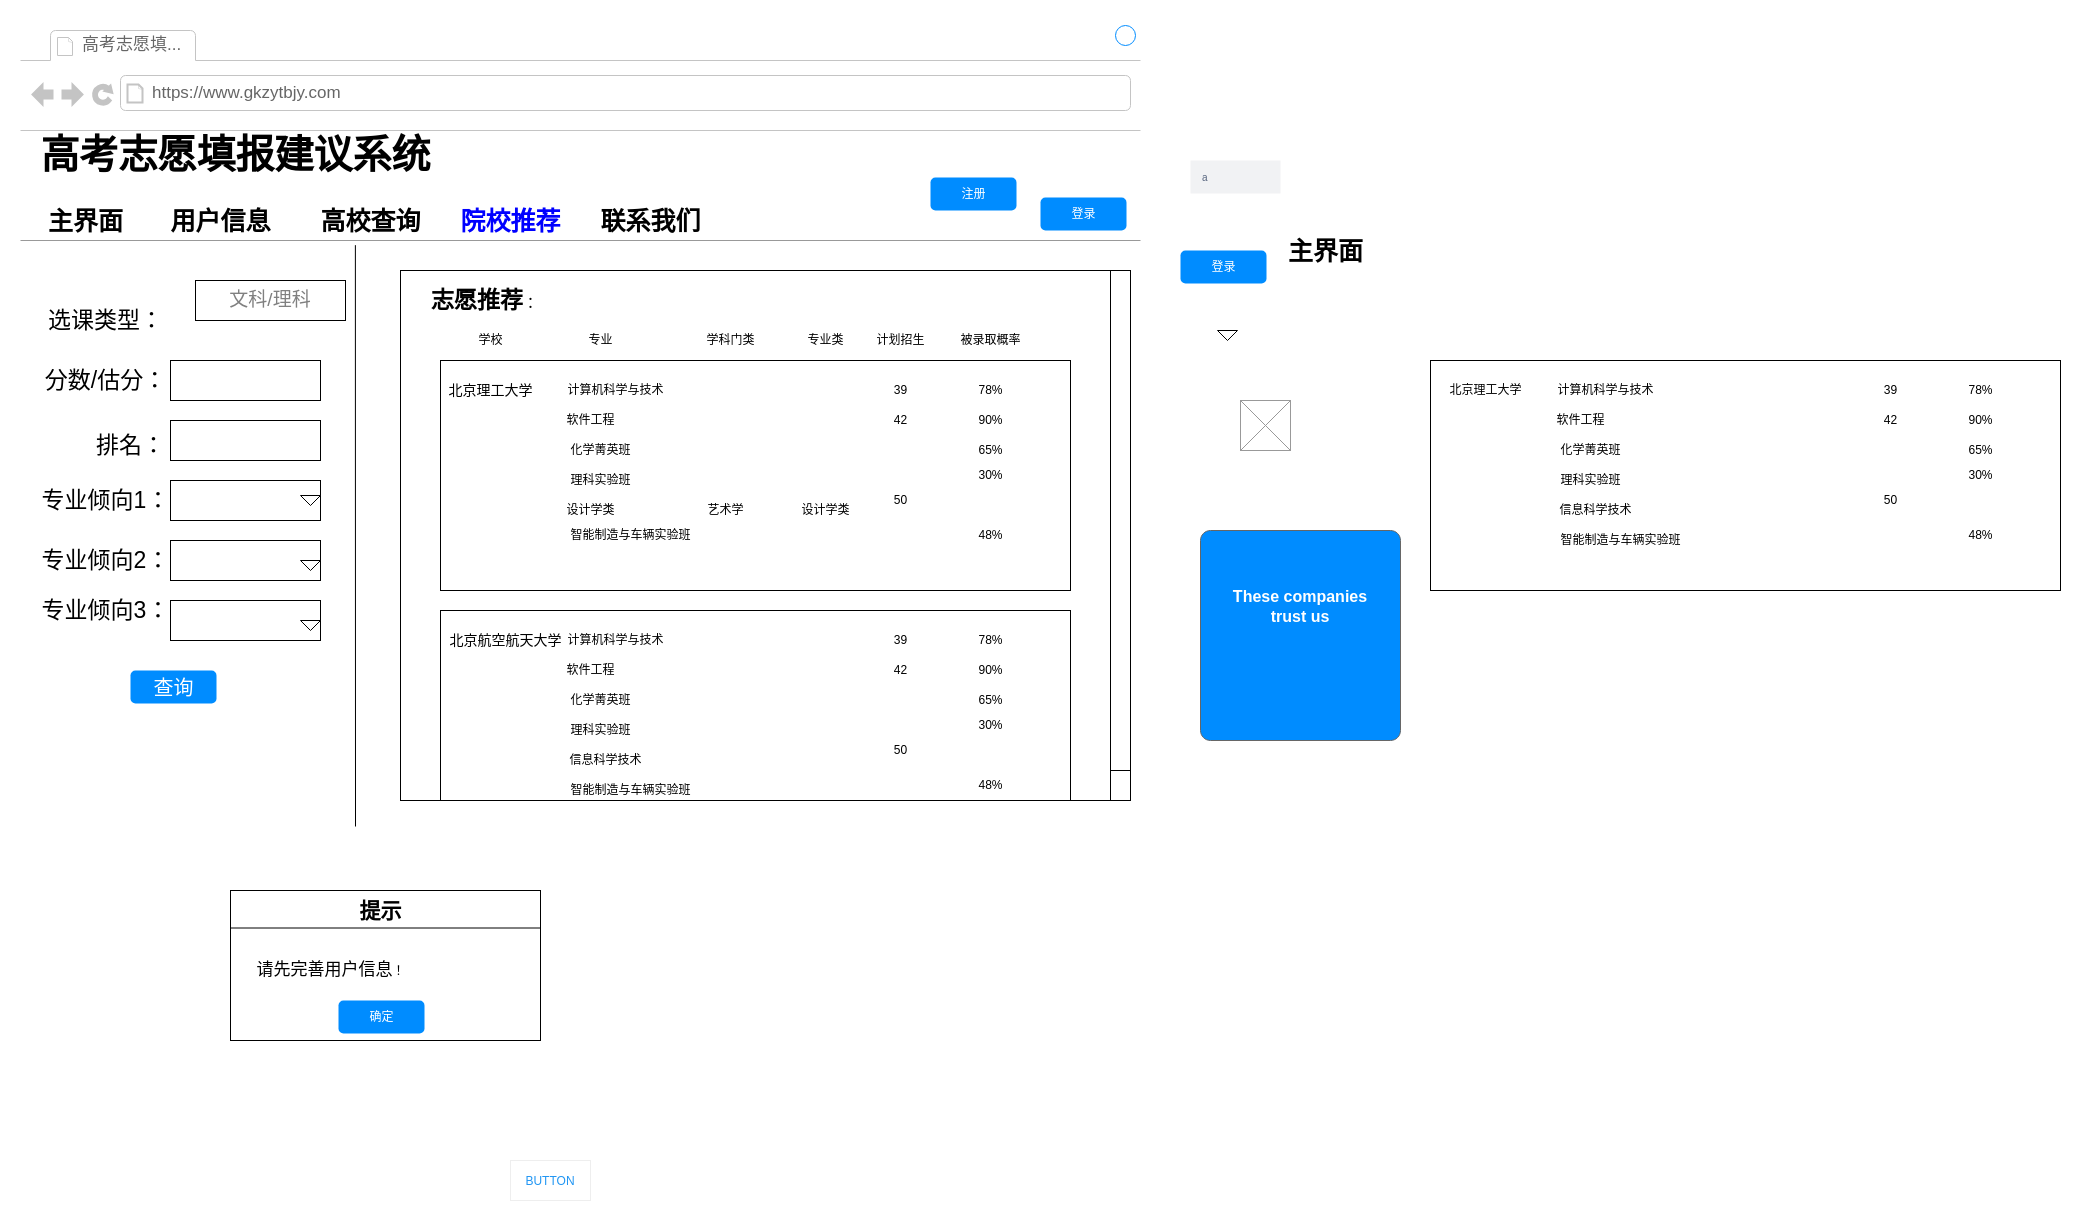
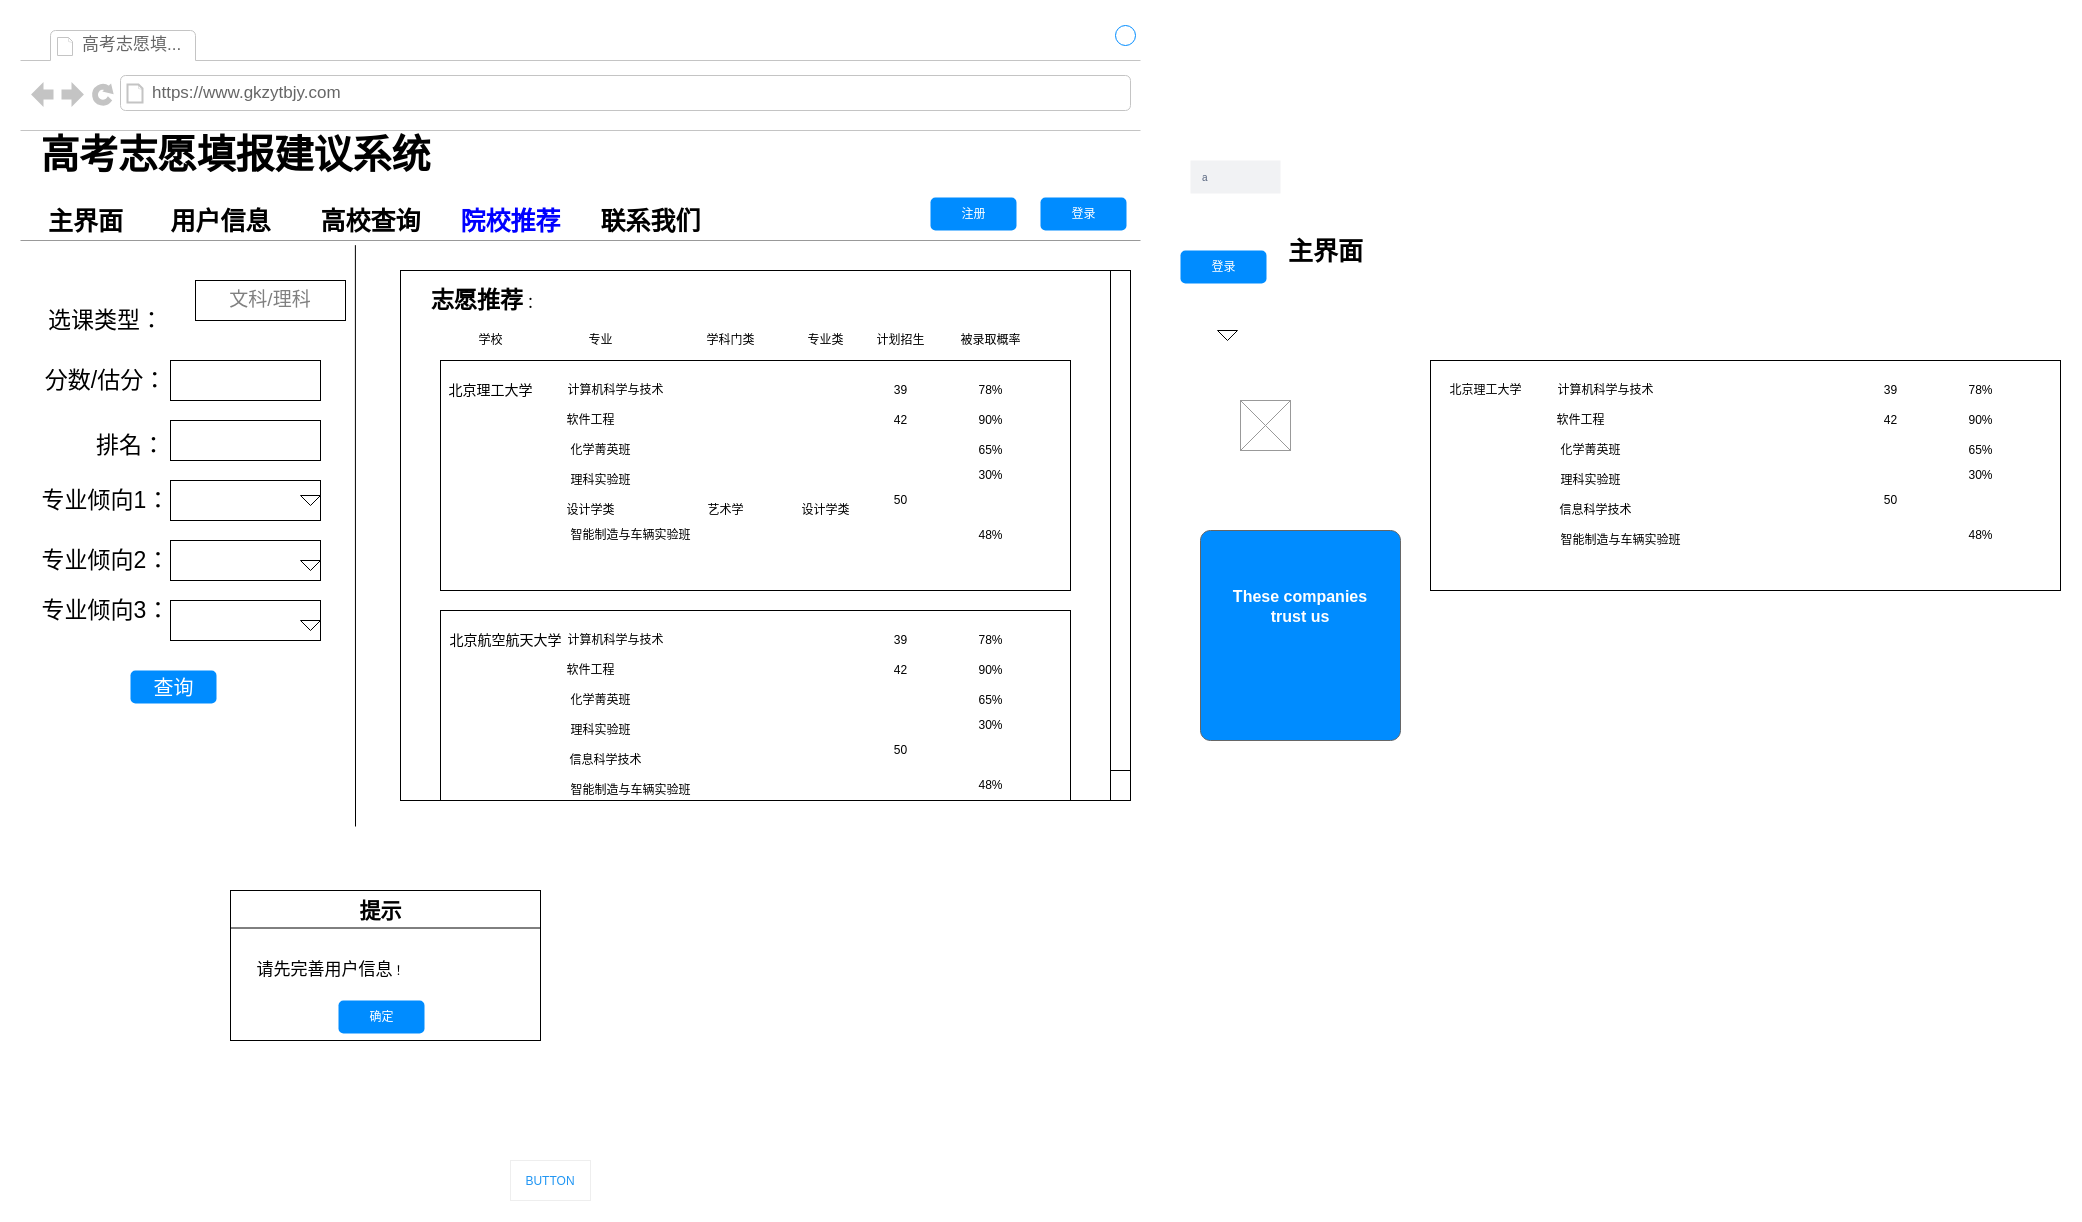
- <mxCell id="9" value="注册" style="rounded=1;align=center;strokeColor=none;html=1;fontColor=#ffffff;fontSize=12;fillColor=#008CFF;" parent="3" vertex="1"><mxGeometry x="910" y="157" width="86" height="33" as="geometry" /></mxCell>
+ <mxCell id="9" value="注册" style="rounded=1;align=center;strokeColor=none;html=1;fontColor=#ffffff;fontSize=12;fillColor=#008CFF;" parent="3" vertex="1"><mxGeometry x="910" y="177" width="86" height="33" as="geometry" /></mxCell>
